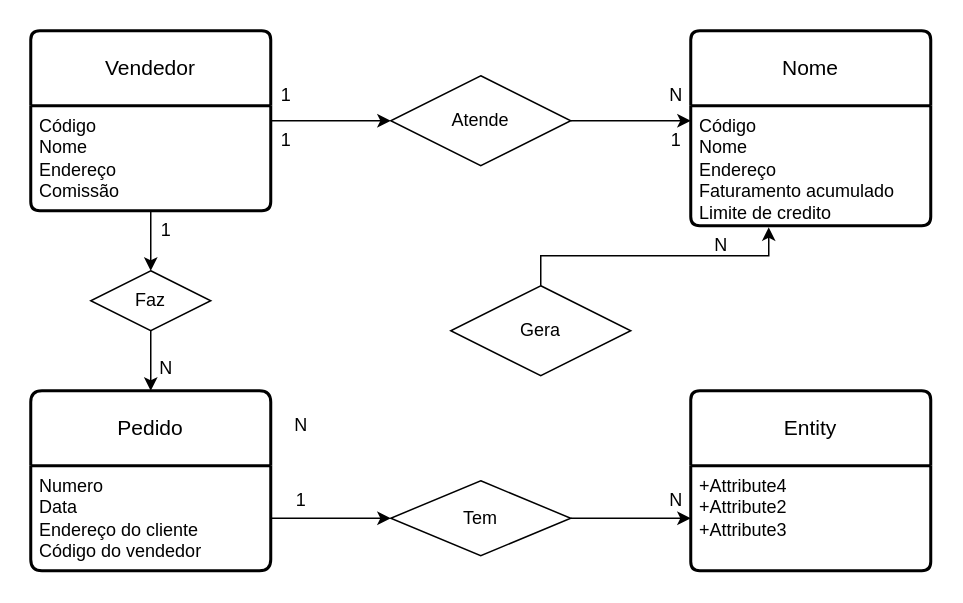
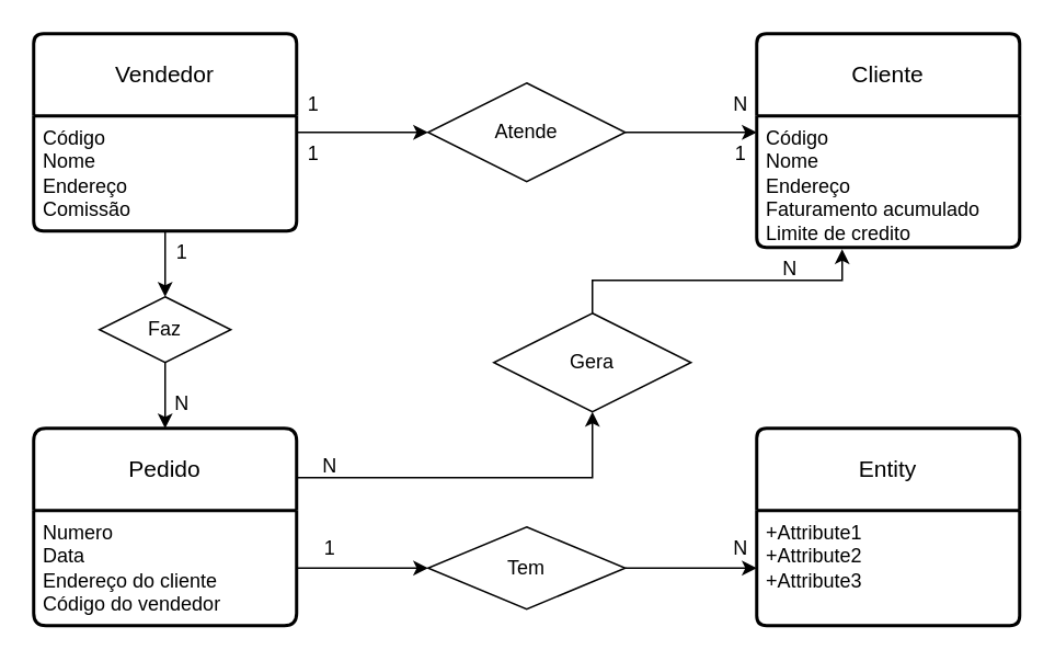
- <mxCell id="7" value="Nome" style="swimlane;childLayout=stackLayout;horizontal=1;startSize=50;horizontalStack=0;rounded=1;fontSize=14;fontStyle=0;strokeWidth=2;resizeParent=0;resizeLast=1;shadow=0;dashed=0;align=center;arcSize=4;whiteSpace=wrap;html=1;" vertex="1" parent="1"><mxGeometry x="460" y="20" width="160" height="130" as="geometry" /></mxCell>
+ <mxCell id="7" value="Cliente" style="swimlane;childLayout=stackLayout;horizontal=1;startSize=50;horizontalStack=0;rounded=1;fontSize=14;fontStyle=0;strokeWidth=2;resizeParent=0;resizeLast=1;shadow=0;dashed=0;align=center;arcSize=4;whiteSpace=wrap;html=1;" vertex="1" parent="1"><mxGeometry x="460" y="20" width="160" height="130" as="geometry" /></mxCell>
+ <mxCell id="12" style="edgeStyle=orthogonalEdgeStyle;rounded=0;orthogonalLoop=1;jettySize=auto;html=1;exitX=1;exitY=0.25;exitDx=0;exitDy=0;entryX=0.5;entryY=1;entryDx=0;entryDy=0;" edge="1" parent="1" source="13" target="21"><mxGeometry relative="1" as="geometry" /></mxCell>
- <mxCell id="16" value="+Attribute4&#10;+Attribute2&#10;+Attribute3" style="align=left;strokeColor=none;fillColor=none;spacingLeft=4;fontSize=12;verticalAlign=top;resizable=0;rotatable=0;part=1;html=1;" vertex="1" parent="15"><mxGeometry y="50" width="160" height="70" as="geometry" /></mxCell>
+ <mxCell id="16" value="+Attribute1&#10;+Attribute2&#10;+Attribute3" style="align=left;strokeColor=none;fillColor=none;spacingLeft=4;fontSize=12;verticalAlign=top;resizable=0;rotatable=0;part=1;html=1;" vertex="1" parent="15"><mxGeometry y="50" width="160" height="70" as="geometry" /></mxCell>
